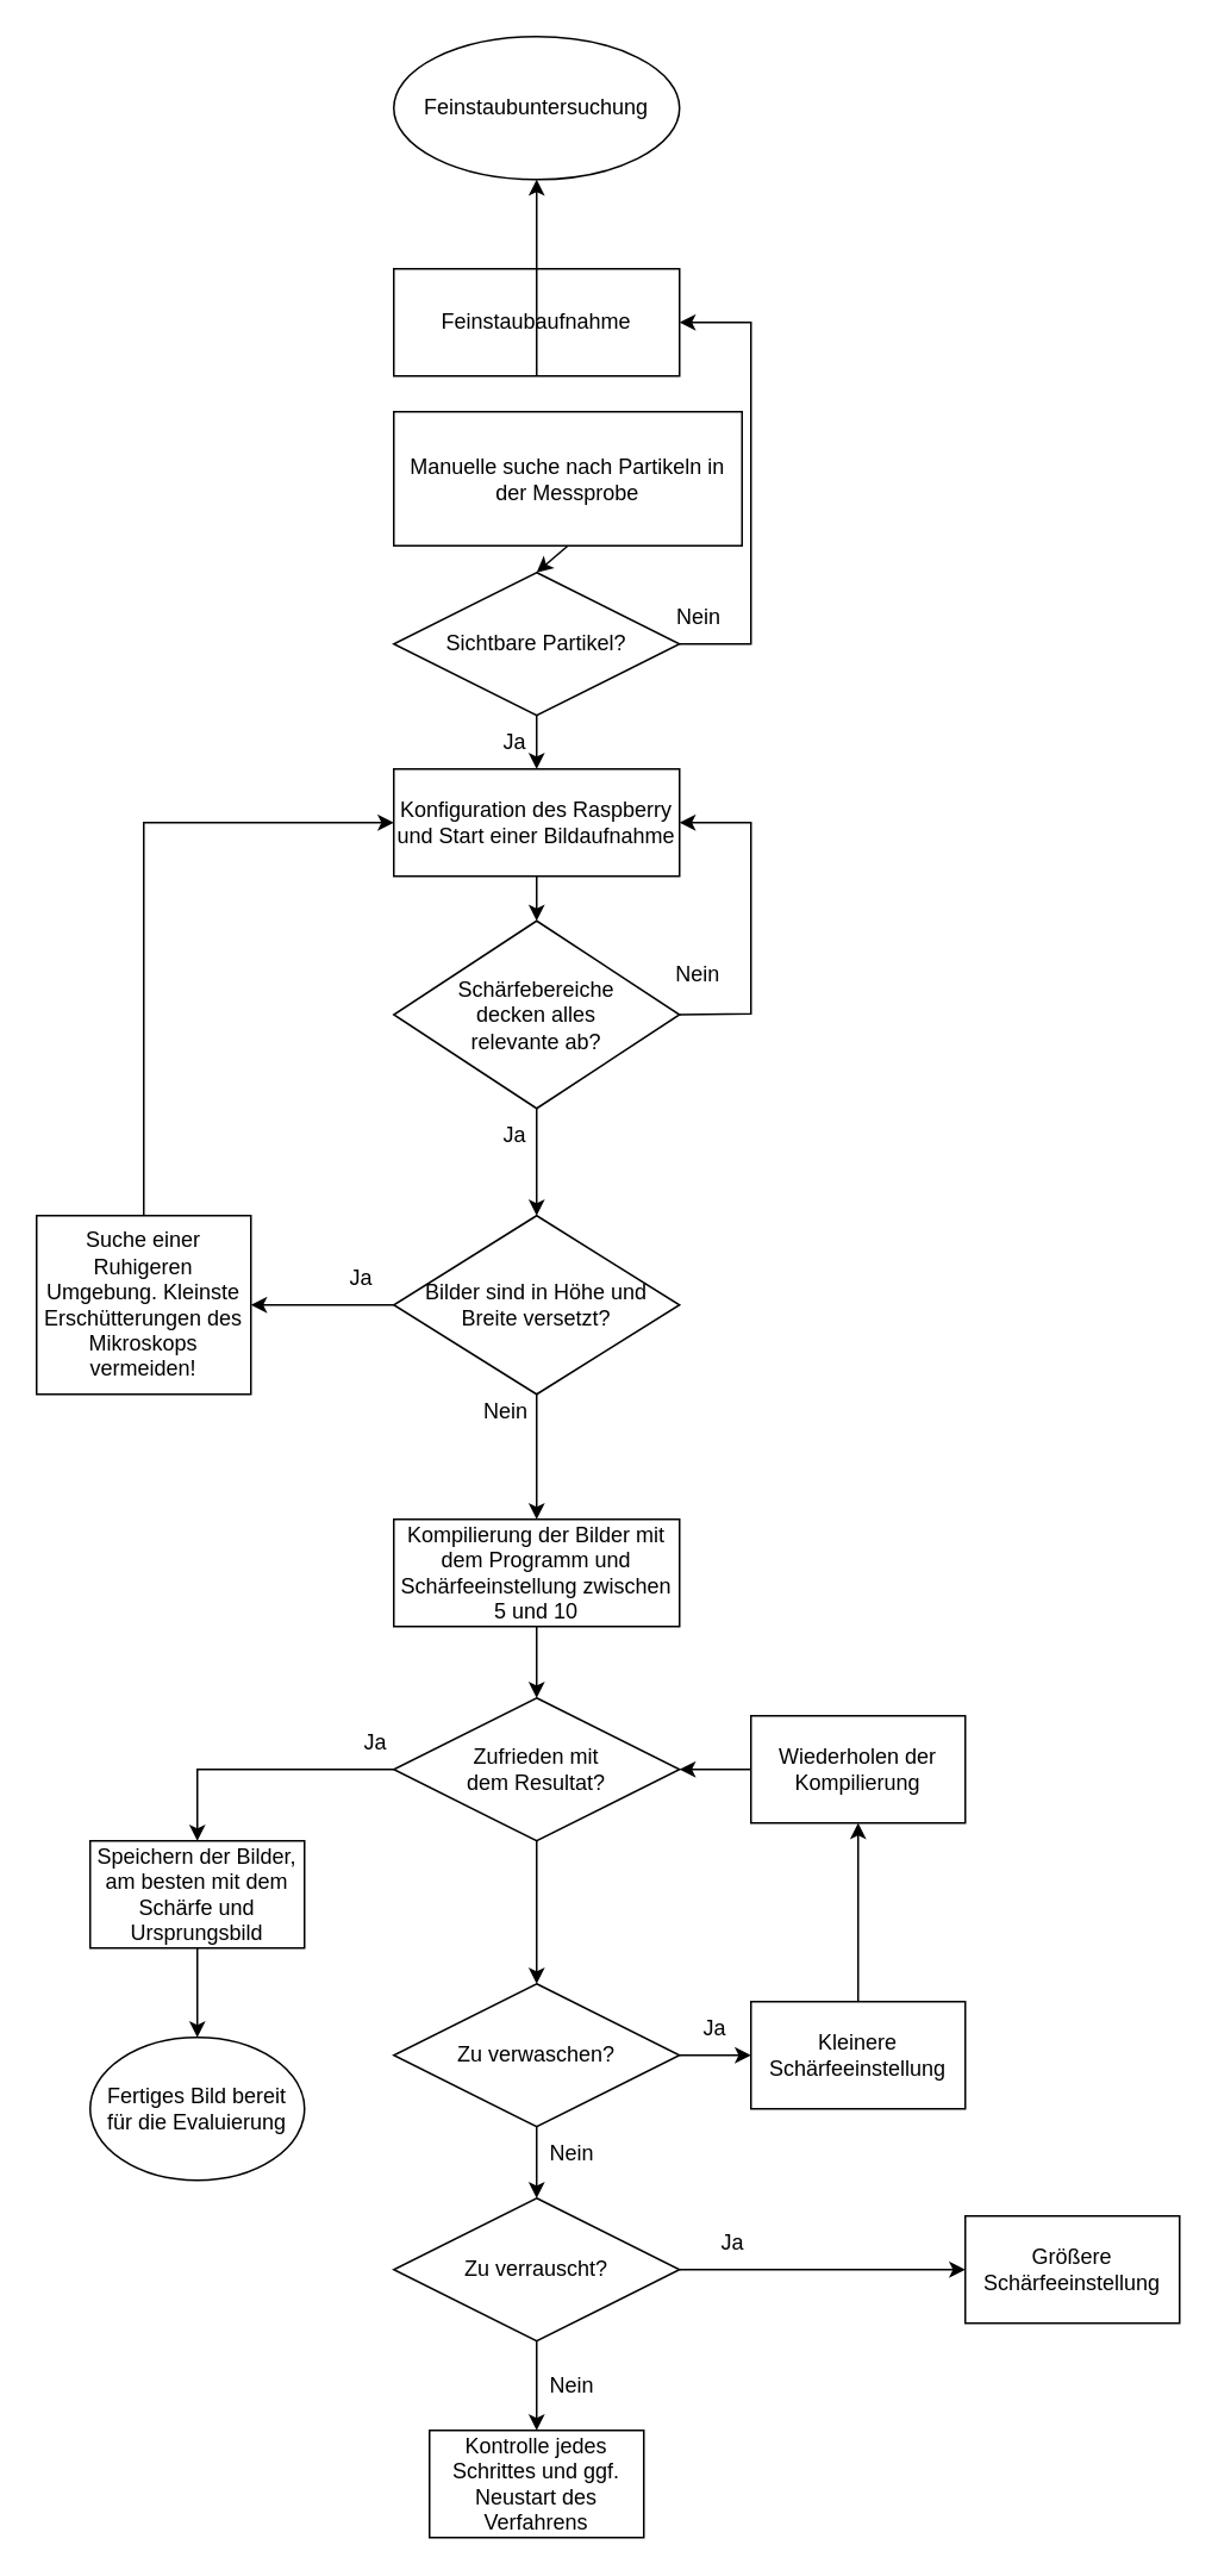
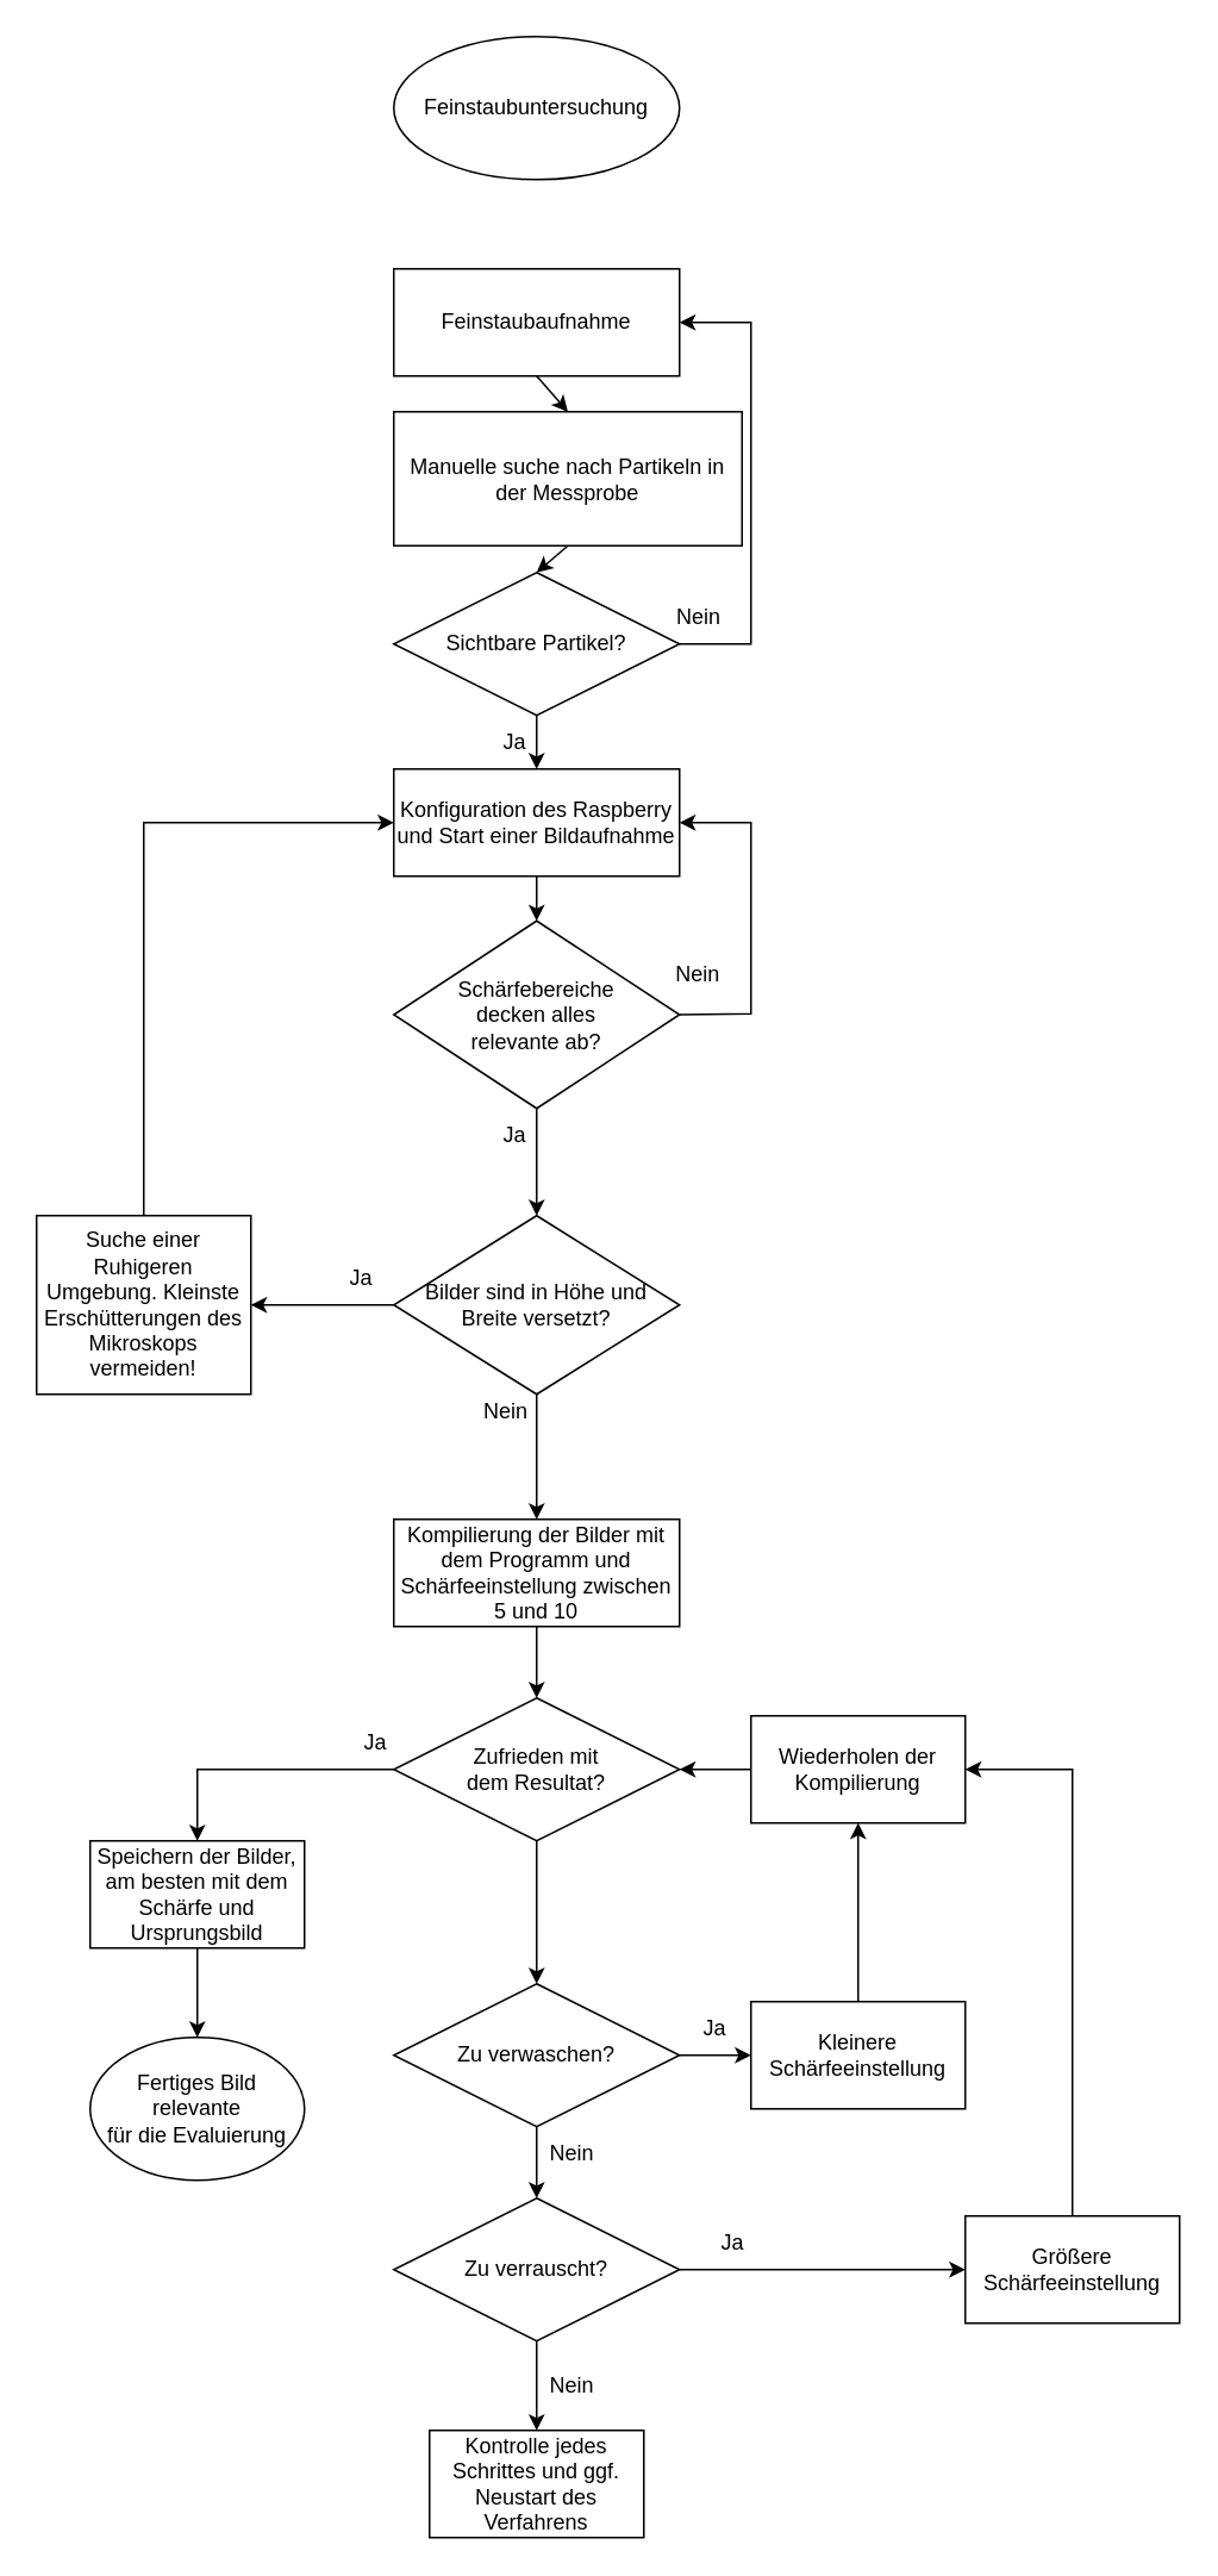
- <mxCell id="7" value="" style="endArrow=classic;html=1;rounded=0;exitX=0.5;exitY=1;exitDx=0;exitDy=0;" edge="1" parent="1" source="2" target="6"><mxGeometry width="50" height="50" relative="1" as="geometry"><mxPoint x="301" y="220" as="sourcePoint" /><mxPoint x="351" y="170" as="targetPoint" /></mxGeometry></mxCell>
+ <mxCell id="7" value="" style="endArrow=classic;html=1;rounded=0;exitX=0.5;exitY=1;exitDx=0;exitDy=0;entryX=0.5;entryY=0;entryDx=0;entryDy=0;" edge="1" parent="1" source="2" target="3"><mxGeometry width="50" height="50" relative="1" as="geometry"><mxPoint x="301" y="220" as="sourcePoint" /><mxPoint x="351" y="170" as="targetPoint" /></mxGeometry></mxCell>
+ <mxCell id="40" style="edgeStyle=orthogonalEdgeStyle;rounded=0;orthogonalLoop=1;jettySize=auto;html=1;entryX=1;entryY=0.5;entryDx=0;entryDy=0;" edge="1" parent="1" source="41" target="38"><mxGeometry relative="1" as="geometry" /></mxCell>
- <mxCell id="24" value="Fertiges Bild bereit&lt;br&gt;für die Evaluierung" style="ellipse;whiteSpace=wrap;html=1;" vertex="1" parent="1"><mxGeometry x="50" y="1140" width="120" height="80" as="geometry" /></mxCell>
+ <mxCell id="24" value="Fertiges Bild relevante&lt;br&gt;für die Evaluierung" style="ellipse;whiteSpace=wrap;html=1;" vertex="1" parent="1"><mxGeometry x="50" y="1140" width="120" height="80" as="geometry" /></mxCell>
